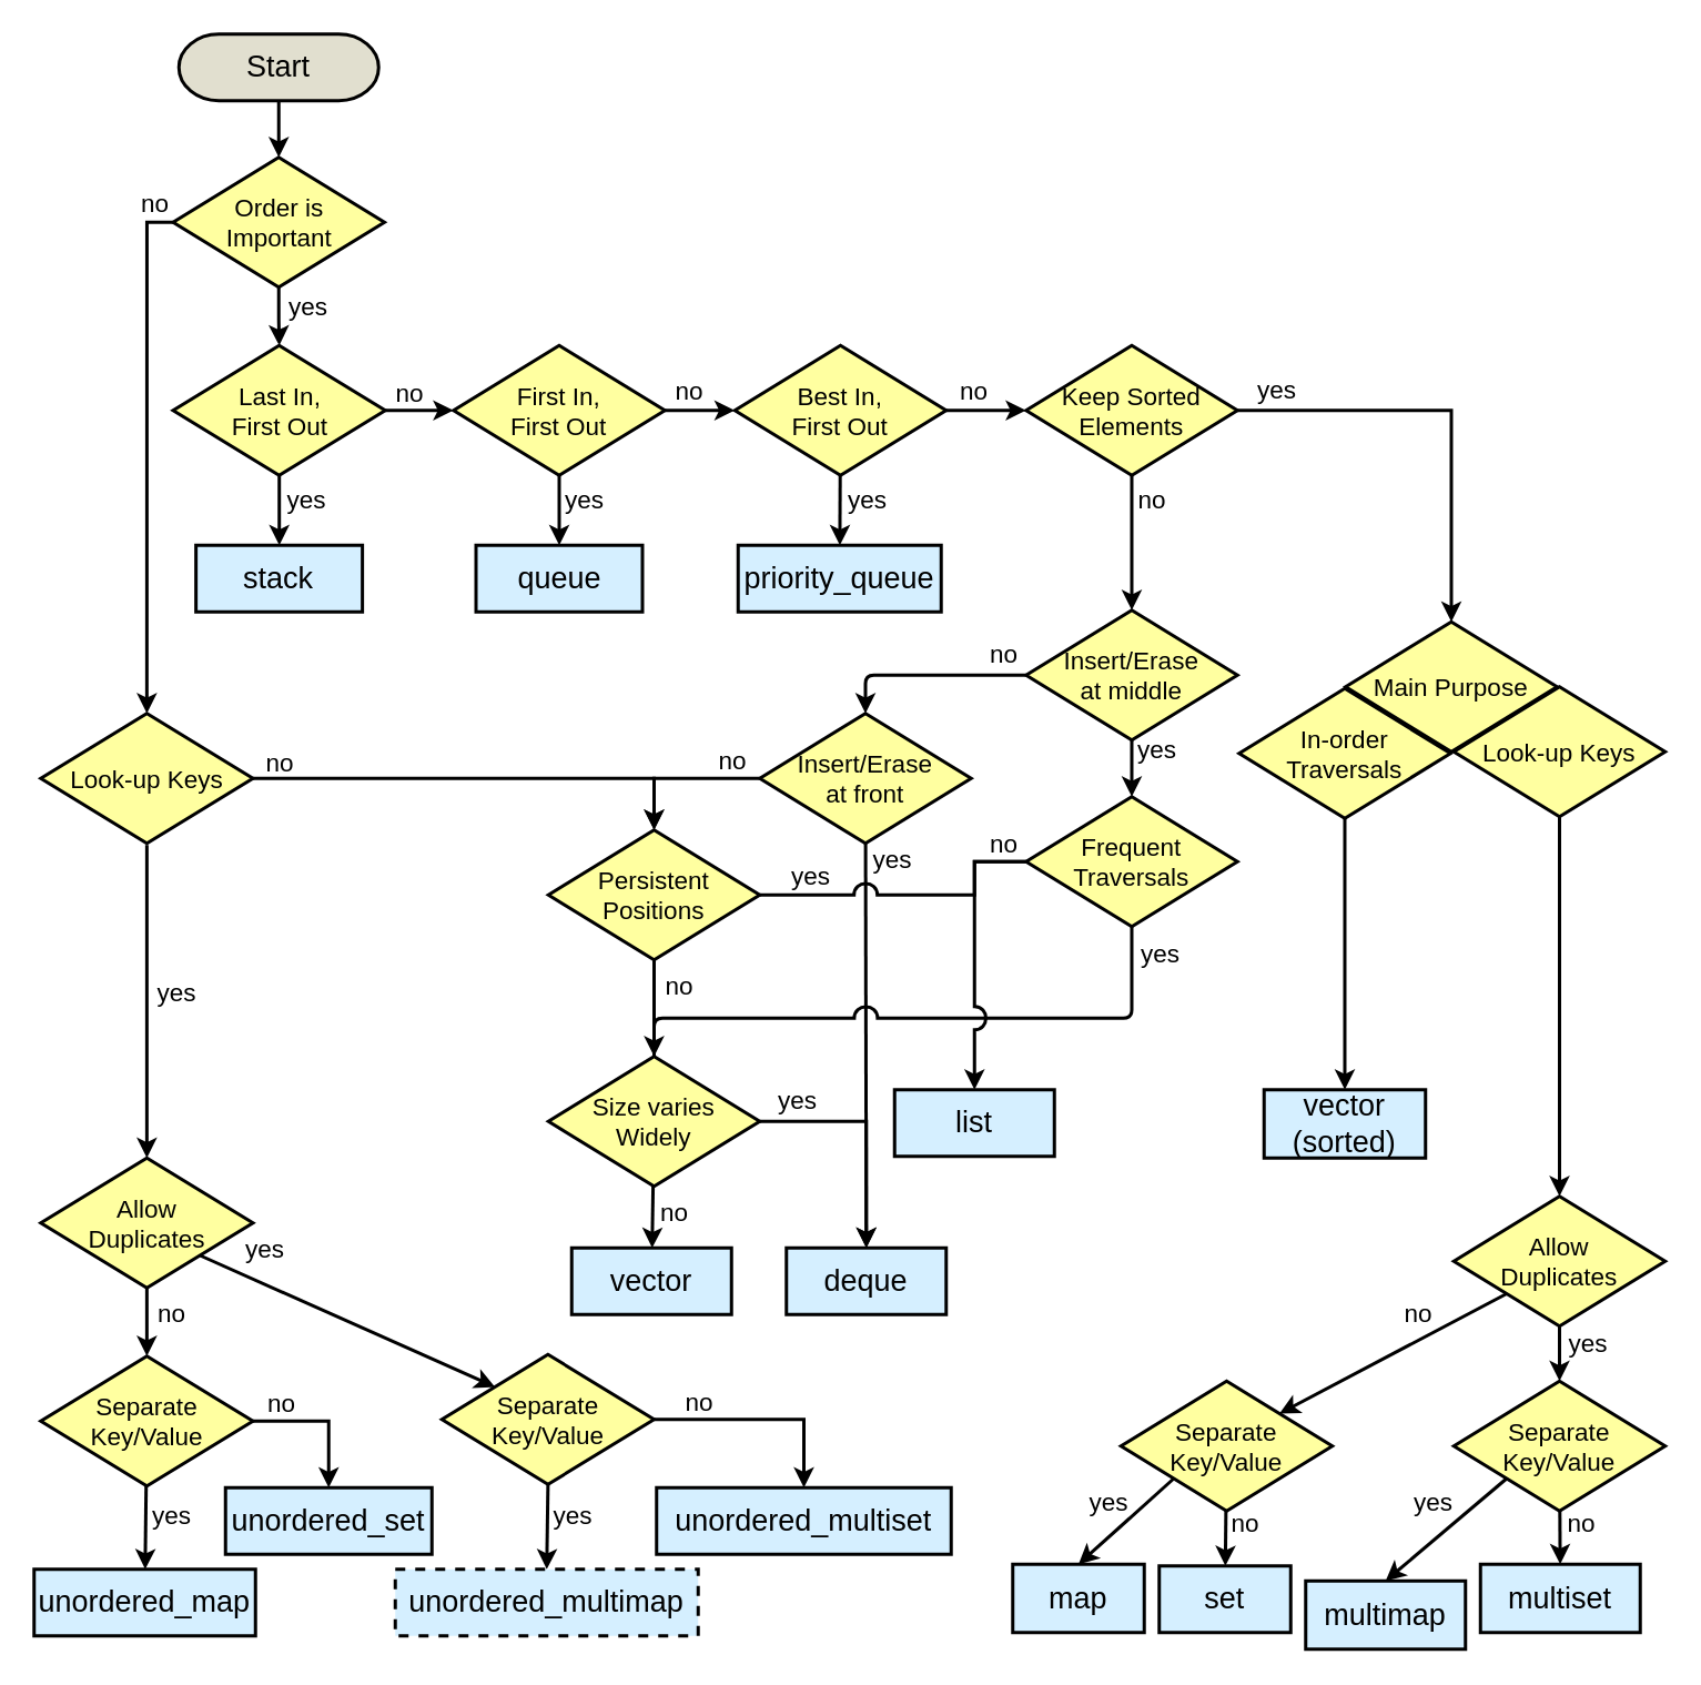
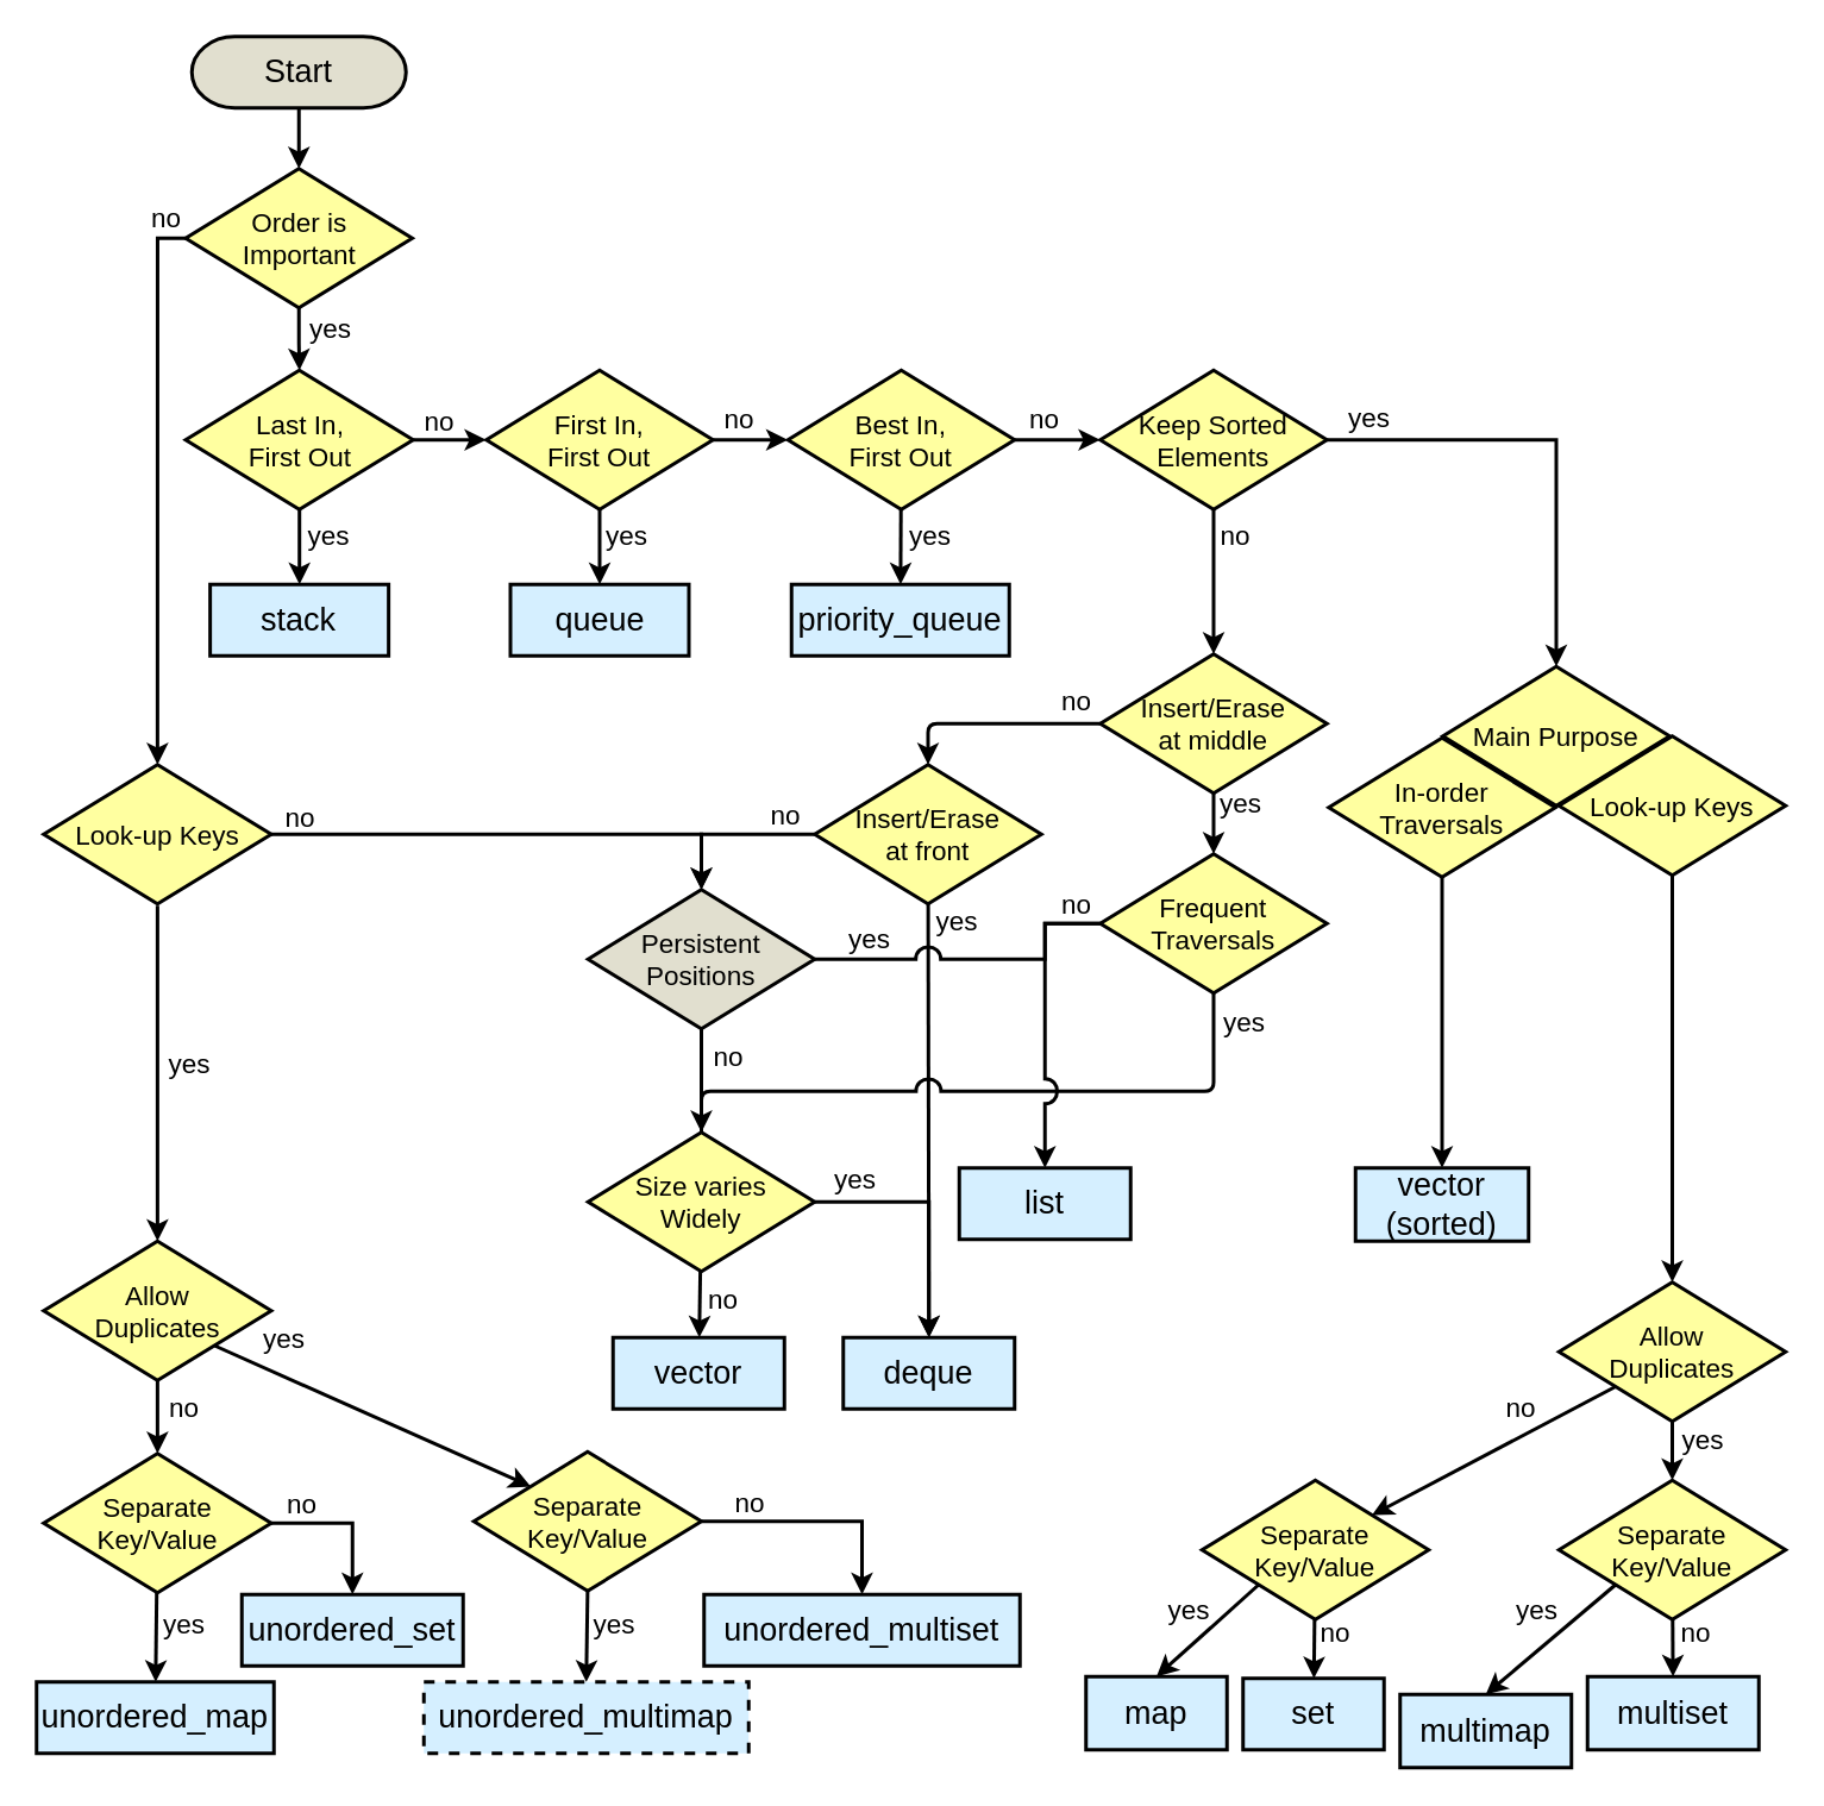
- <mxCell id="63" value="&lt;span style=&quot;font-size: 15px&quot;&gt;Persistent Positions&lt;/span&gt;" style="rhombus;whiteSpace=wrap;html=1;fontFamily=Helvetica;fontSize=12;fontColor=#000000;align=center;strokeColor=#000000;strokeWidth=2;fillColor=#FFFFA0;" parent="1" vertex="1"><mxGeometry x="329" y="498" width="127" height="78" as="geometry" /></mxCell>
+ <mxCell id="63" value="&lt;span style=&quot;font-size: 15px&quot;&gt;Persistent Positions&lt;/span&gt;" style="rhombus;whiteSpace=wrap;html=1;fontFamily=Helvetica;fontSize=12;fontColor=#000000;align=center;strokeColor=#000000;strokeWidth=2;fillColor=#e1dfcf;" parent="1" vertex="1"><mxGeometry x="329" y="498" width="127" height="78" as="geometry" /></mxCell>
